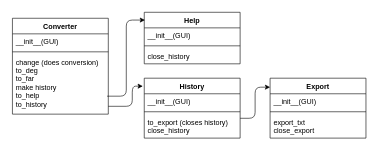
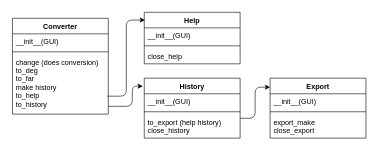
- <mxCell id="17" value="close_history" style="text;strokeColor=none;fillColor=none;align=left;verticalAlign=top;spacingLeft=4;spacingRight=4;overflow=hidden;rotatable=0;points=[[0,0.5],[1,0.5]];portConstraint=eastwest;" vertex="1" parent="14"><mxGeometry y="60" width="160" height="26" as="geometry" /></mxCell>
+ <mxCell id="17" value="close_help" style="text;strokeColor=none;fillColor=none;align=left;verticalAlign=top;spacingLeft=4;spacingRight=4;overflow=hidden;rotatable=0;points=[[0,0.5],[1,0.5]];portConstraint=eastwest;" vertex="1" parent="14"><mxGeometry y="60" width="160" height="26" as="geometry" /></mxCell>
- <mxCell id="13" value="to_export (closes history)&#10;close_history" style="text;strokeColor=none;fillColor=none;align=left;verticalAlign=top;spacingLeft=4;spacingRight=4;overflow=hidden;rotatable=0;points=[[0,0.5],[1,0.5]];portConstraint=eastwest;" vertex="1" parent="10"><mxGeometry y="60" width="160" height="40" as="geometry" /></mxCell>
+ <mxCell id="13" value="to_export (help history)&#10;close_history" style="text;strokeColor=none;fillColor=none;align=left;verticalAlign=top;spacingLeft=4;spacingRight=4;overflow=hidden;rotatable=0;points=[[0,0.5],[1,0.5]];portConstraint=eastwest;" vertex="1" parent="10"><mxGeometry y="60" width="160" height="40" as="geometry" /></mxCell>
- <mxCell id="9" value="export_txt&#10;close_export" style="text;strokeColor=none;fillColor=none;align=left;verticalAlign=top;spacingLeft=4;spacingRight=4;overflow=hidden;rotatable=0;points=[[0,0.5],[1,0.5]];portConstraint=eastwest;" vertex="1" parent="6"><mxGeometry y="60" width="160" height="40" as="geometry" /></mxCell>
+ <mxCell id="9" value="export_make&#10;close_export" style="text;strokeColor=none;fillColor=none;align=left;verticalAlign=top;spacingLeft=4;spacingRight=4;overflow=hidden;rotatable=0;points=[[0,0.5],[1,0.5]];portConstraint=eastwest;" vertex="1" parent="6"><mxGeometry y="60" width="160" height="40" as="geometry" /></mxCell>
